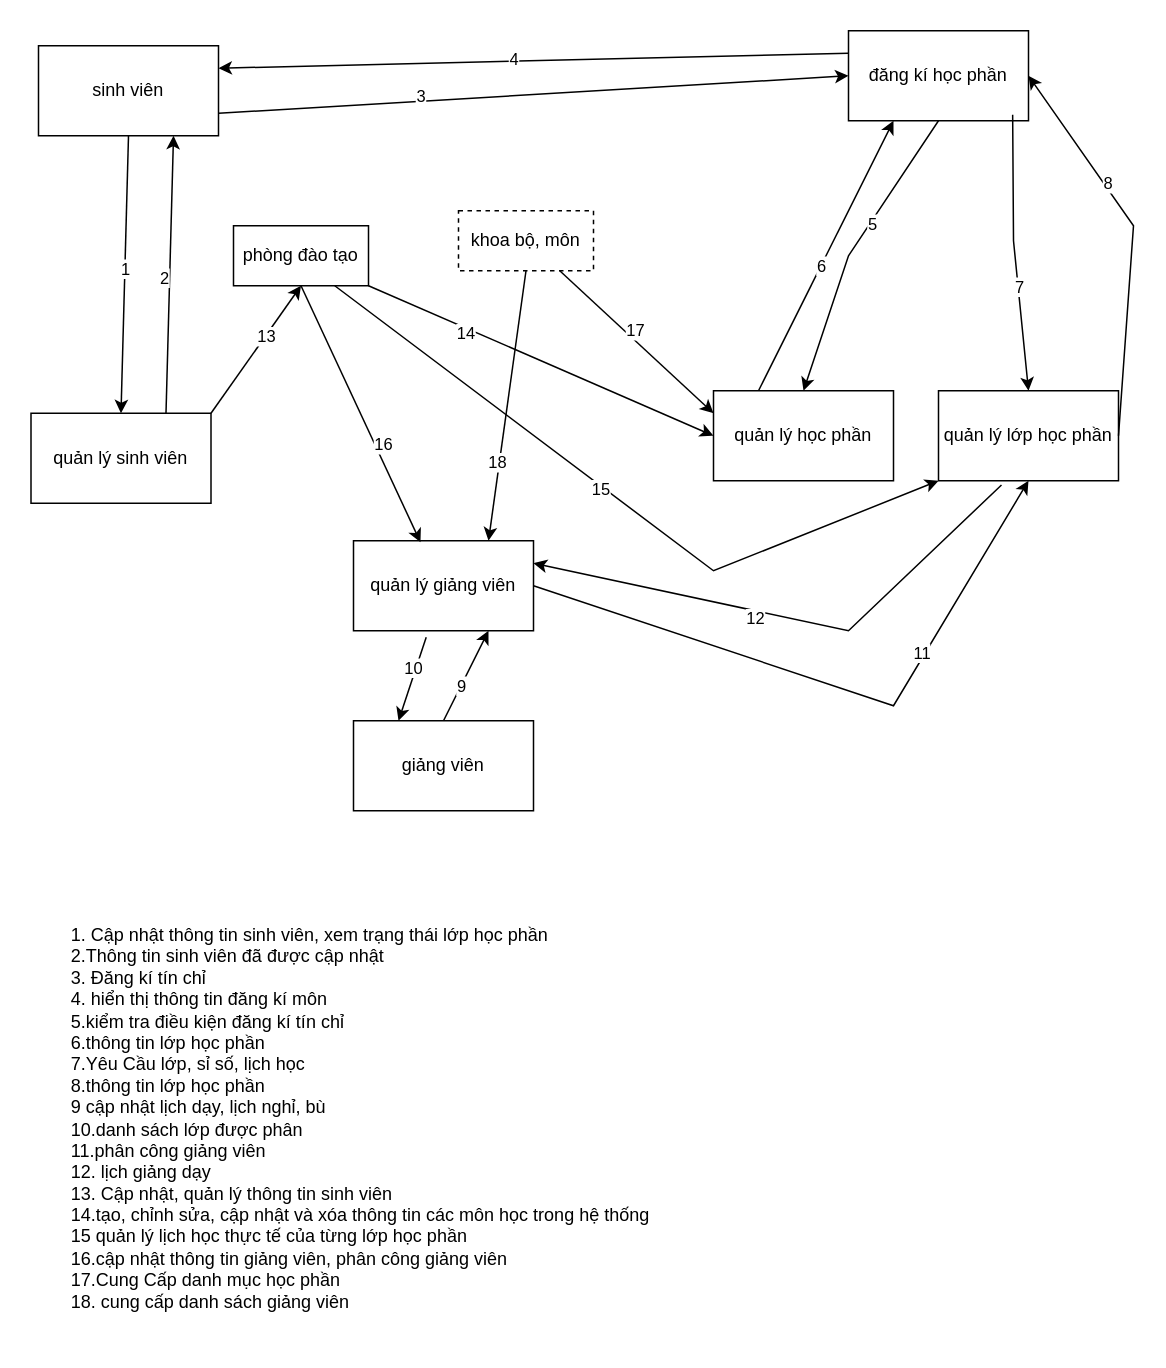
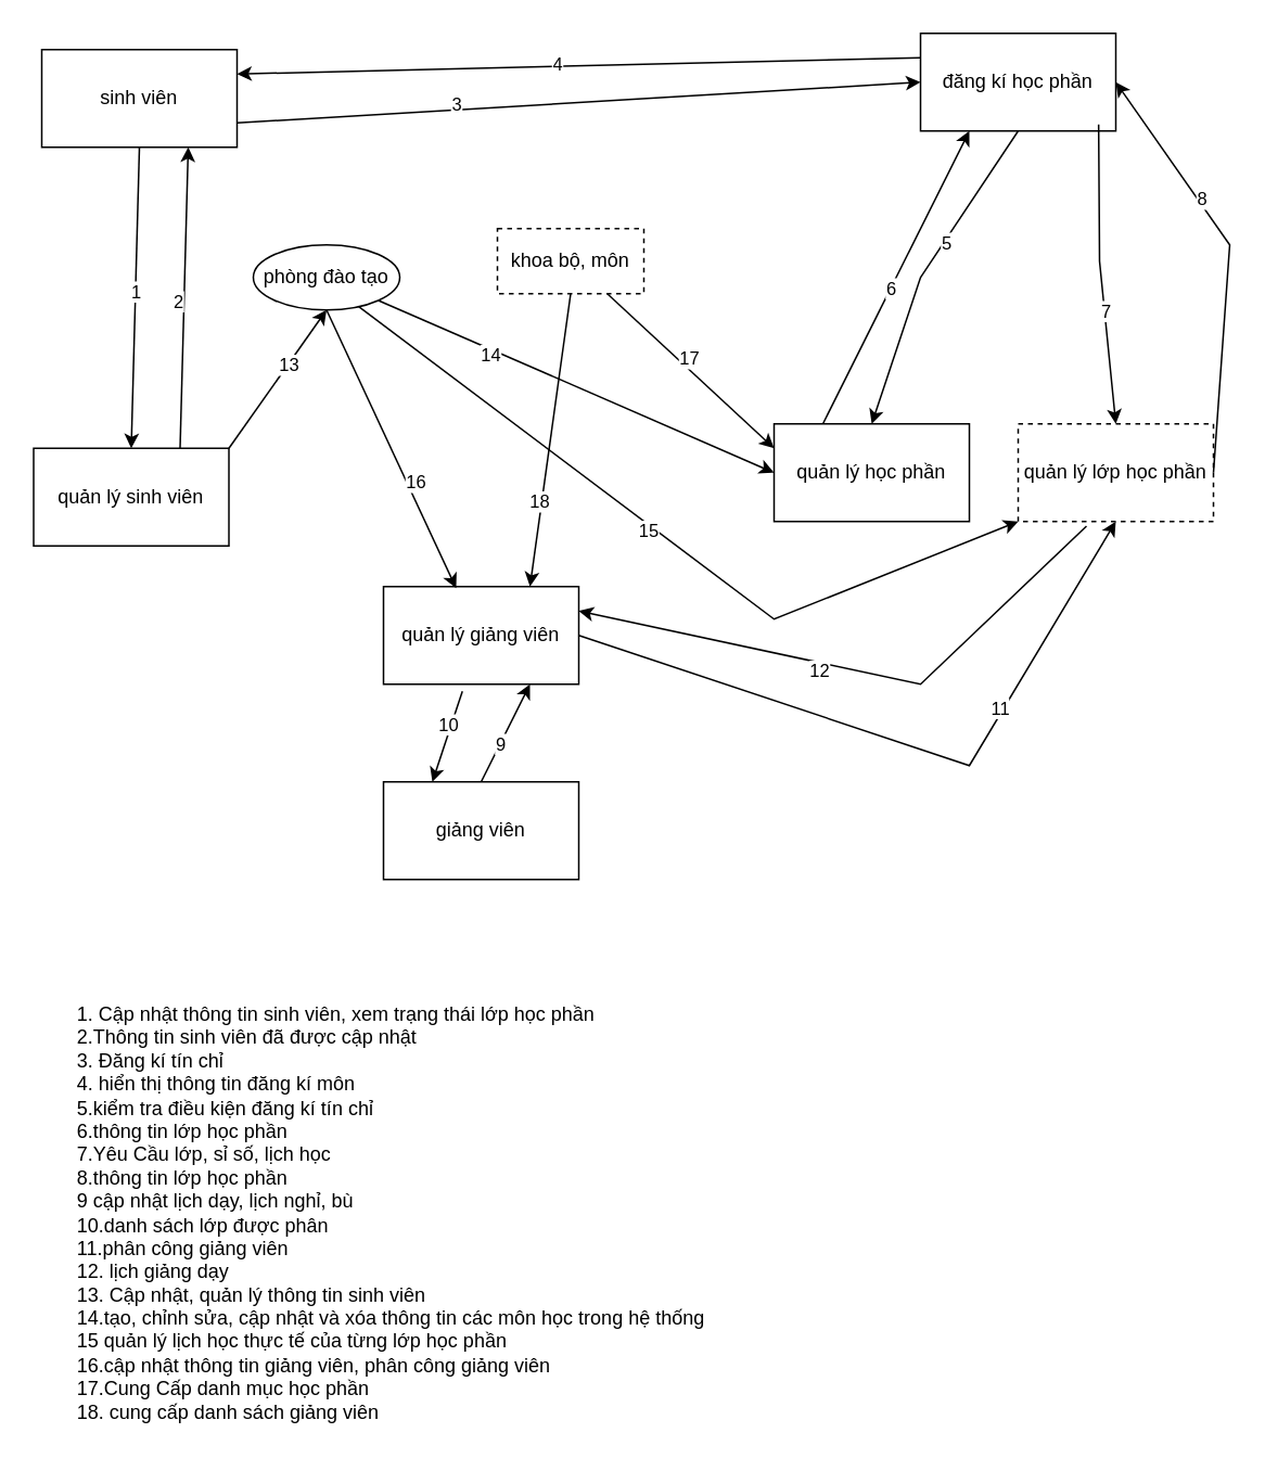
- <mxCell id="8" value="phòng đào tạo" style="rounded=0;whiteSpace=wrap;html=1;" vertex="1" parent="1"><mxGeometry x="155" y="150" width="90" height="40" as="geometry" /></mxCell>
+ <mxCell id="8" value="phòng đào tạo" style="ellipse;whiteSpace=wrap;html=1;" vertex="1" parent="1"><mxGeometry x="155" y="150" width="90" height="40" as="geometry" /></mxCell>
- <mxCell id="14" value="quản lý lớp học phần" style="rounded=0;whiteSpace=wrap;html=1;" vertex="1" parent="1"><mxGeometry x="625" y="260" width="120" height="60" as="geometry" /></mxCell>
+ <mxCell id="14" value="quản lý lớp học phần" style="rounded=0;whiteSpace=wrap;html=1;dashed=1;" vertex="1" parent="1"><mxGeometry x="625" y="260" width="120" height="60" as="geometry" /></mxCell>
